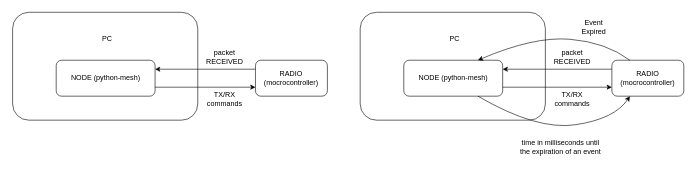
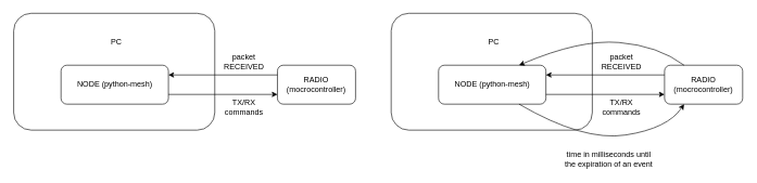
- <mxCell id="19" value="Event Expired" style="text;html=1;strokeColor=none;fillColor=none;align=center;verticalAlign=middle;whiteSpace=wrap;rounded=0;" vertex="1" parent="1"><mxGeometry x="960" y="30" width="60" height="30" as="geometry" /></mxCell>
